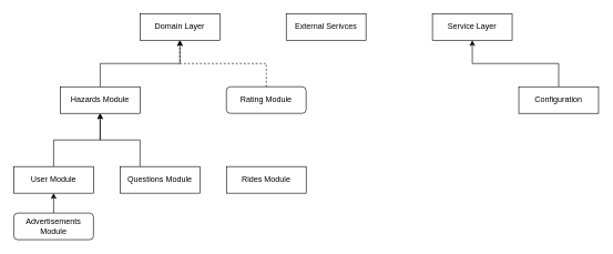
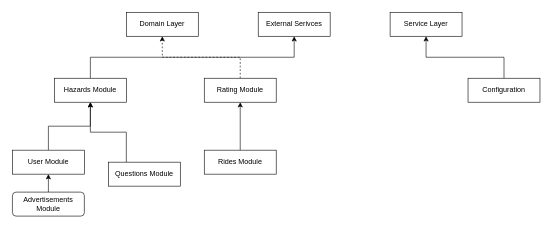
- <mxCell id="12" style="edgeStyle=orthogonalEdgeStyle;rounded=0;orthogonalLoop=1;jettySize=auto;html=1;exitX=0.5;exitY=0;exitDx=0;exitDy=0;entryX=0.5;entryY=1;entryDx=0;entryDy=0;" parent="1" source="13" target="14" edge="1"><mxGeometry relative="1" as="geometry" /></mxCell>
+ <mxCell id="12" style="edgeStyle=orthogonalEdgeStyle;rounded=0;orthogonalLoop=1;jettySize=auto;html=1;exitX=0.5;exitY=0;exitDx=0;exitDy=0;" parent="1" source="13" target="18" edge="1"><mxGeometry relative="1" as="geometry" /></mxCell>
- <mxCell id="7" value="Rating Module" style="whiteSpace=wrap;html=1;rounded=1;" parent="1" vertex="1"><mxGeometry x="340" y="130" width="120" height="40" as="geometry" /></mxCell>
+ <mxCell id="7" value="Rating Module" style="rounded=0;whiteSpace=wrap;html=1;" parent="1" vertex="1"><mxGeometry x="340" y="130" width="120" height="40" as="geometry" /></mxCell>
+ <mxCell id="4" style="edgeStyle=orthogonalEdgeStyle;rounded=0;orthogonalLoop=1;jettySize=auto;html=1;exitX=0.5;exitY=0;exitDx=0;exitDy=0;entryX=0.5;entryY=1;entryDx=0;entryDy=0;" parent="1" source="5" target="7" edge="1"><mxGeometry relative="1" as="geometry" /></mxCell>
- <mxCell id="9" value="Questions Module" style="rounded=0;whiteSpace=wrap;html=1;" parent="1" vertex="1"><mxGeometry x="180" y="250" width="120" height="40" as="geometry" /></mxCell>
+ <mxCell id="9" value="Questions Module" style="rounded=0;whiteSpace=wrap;html=1;" parent="1" vertex="1"><mxGeometry x="180" y="270" width="120" height="40" as="geometry" /></mxCell>
